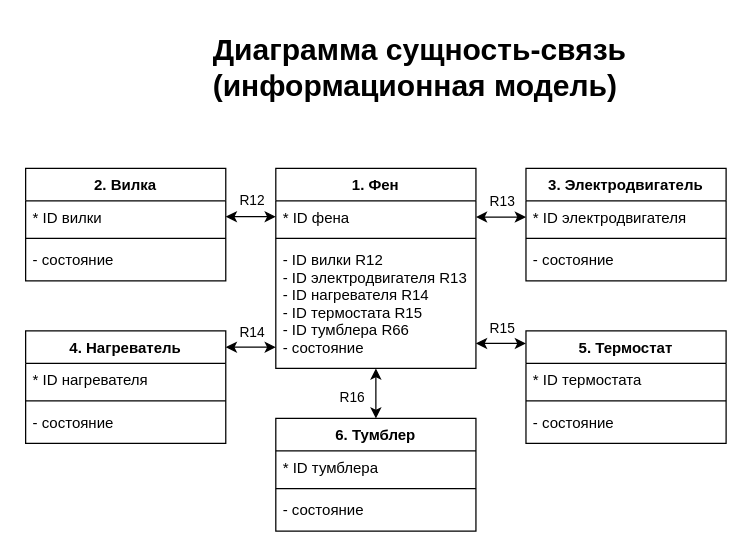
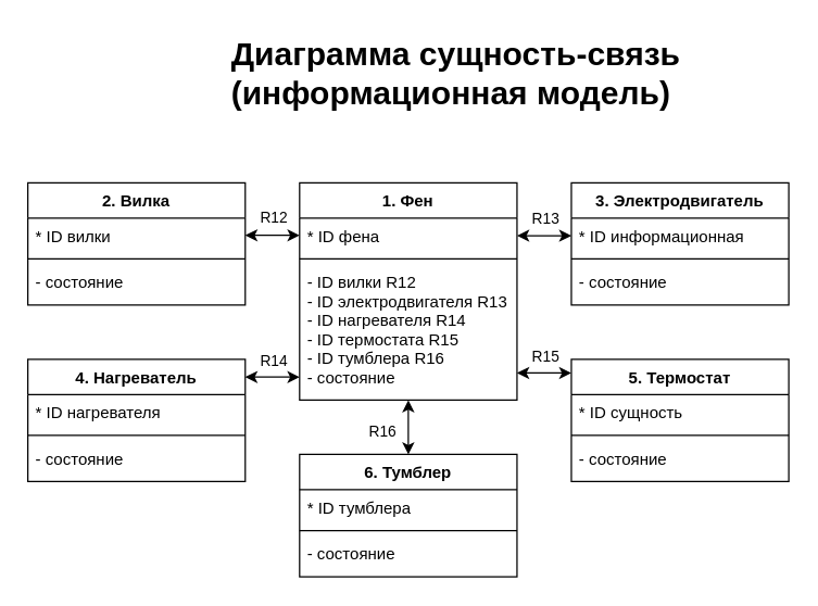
- <mxCell id="11" value="* ID электродвигателя" style="text;strokeColor=none;fillColor=none;align=left;verticalAlign=top;spacingLeft=4;spacingRight=4;overflow=hidden;rotatable=0;points=[[0,0.5],[1,0.5]];portConstraint=eastwest;" parent="10" vertex="1"><mxGeometry y="26" width="160" height="26" as="geometry" /></mxCell>
+ <mxCell id="11" value="* ID информационная" style="text;strokeColor=none;fillColor=none;align=left;verticalAlign=top;spacingLeft=4;spacingRight=4;overflow=hidden;rotatable=0;points=[[0,0.5],[1,0.5]];portConstraint=eastwest;" parent="10" vertex="1"><mxGeometry y="26" width="160" height="26" as="geometry" /></mxCell>
- <mxCell id="5" value="- ID вилки R12&#10;- ID электродвигателя R13&#10;- ID нагревателя R14&#10;- ID термостата R15&#10;- ID тумблера R66&#10;- состояние" style="text;strokeColor=none;fillColor=none;align=left;verticalAlign=top;spacingLeft=4;spacingRight=4;overflow=hidden;rotatable=0;points=[[0,0.5],[1,0.5]];portConstraint=eastwest;" parent="2" vertex="1"><mxGeometry y="60" width="160" height="100" as="geometry" /></mxCell>
+ <mxCell id="5" value="- ID вилки R12&#10;- ID электродвигателя R13&#10;- ID нагревателя R14&#10;- ID термостата R15&#10;- ID тумблера R16&#10;- состояние" style="text;strokeColor=none;fillColor=none;align=left;verticalAlign=top;spacingLeft=4;spacingRight=4;overflow=hidden;rotatable=0;points=[[0,0.5],[1,0.5]];portConstraint=eastwest;" parent="2" vertex="1"><mxGeometry y="60" width="160" height="100" as="geometry" /></mxCell>
- <mxCell id="19" value="* ID термостата" style="text;strokeColor=none;fillColor=none;align=left;verticalAlign=top;spacingLeft=4;spacingRight=4;overflow=hidden;rotatable=0;points=[[0,0.5],[1,0.5]];portConstraint=eastwest;" parent="18" vertex="1"><mxGeometry y="26" width="160" height="26" as="geometry" /></mxCell>
+ <mxCell id="19" value="* ID сущность" style="text;strokeColor=none;fillColor=none;align=left;verticalAlign=top;spacingLeft=4;spacingRight=4;overflow=hidden;rotatable=0;points=[[0,0.5],[1,0.5]];portConstraint=eastwest;" parent="18" vertex="1"><mxGeometry y="26" width="160" height="26" as="geometry" /></mxCell>
